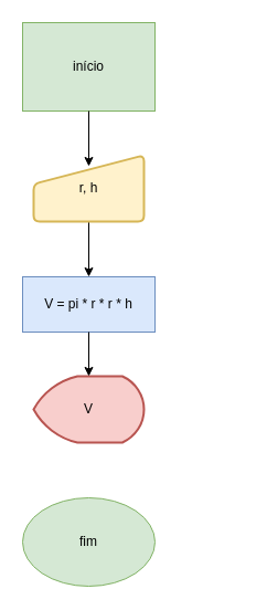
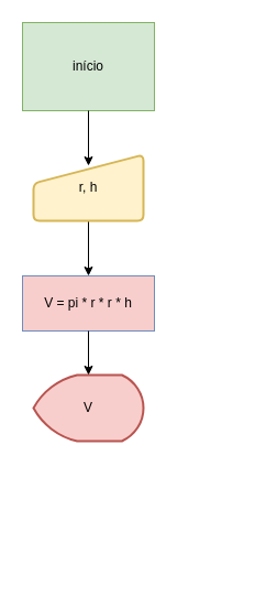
- <mxCell id="8" value="V = pi * r * r * h" style="rounded=0;whiteSpace=wrap;html=1;fillColor=#dae8fc;strokeColor=#6c8ebf;" vertex="1" parent="1"><mxGeometry x="20" y="250" width="120" height="50" as="geometry" /></mxCell>
+ <mxCell id="8" value="V = pi * r * r * h" style="rounded=0;whiteSpace=wrap;html=1;fillColor=#f8cecc;strokeColor=#6c8ebf;" vertex="1" parent="1"><mxGeometry x="20" y="250" width="120" height="50" as="geometry" /></mxCell>
- <mxCell id="11" value="fim" style="ellipse;whiteSpace=wrap;html=1;fillColor=#d5e8d4;strokeColor=#82b366;" vertex="1" parent="1"><mxGeometry x="20" y="450" width="120" height="80" as="geometry" /></mxCell>
